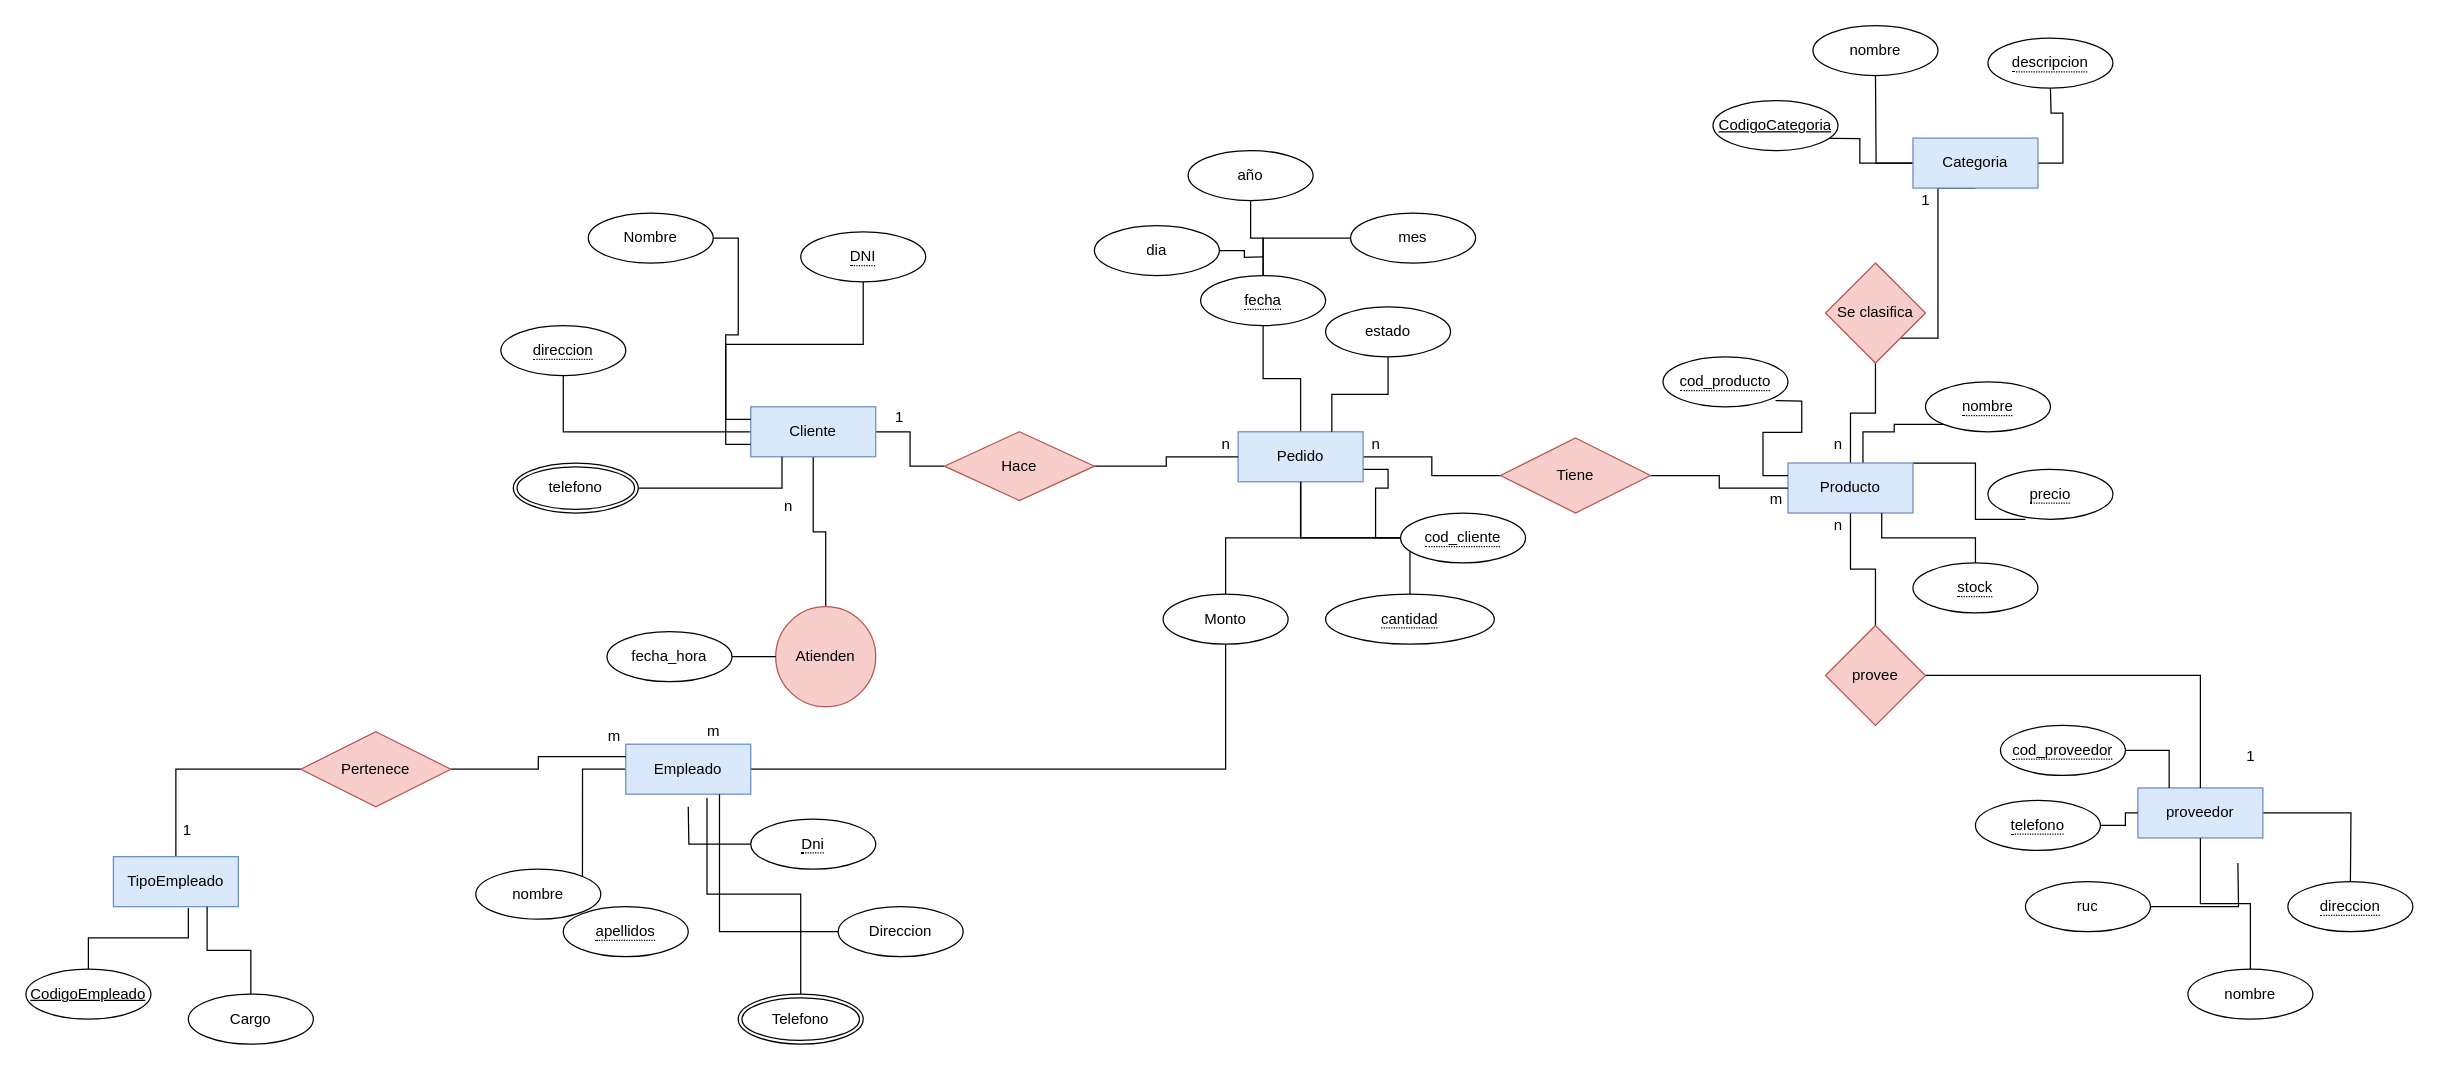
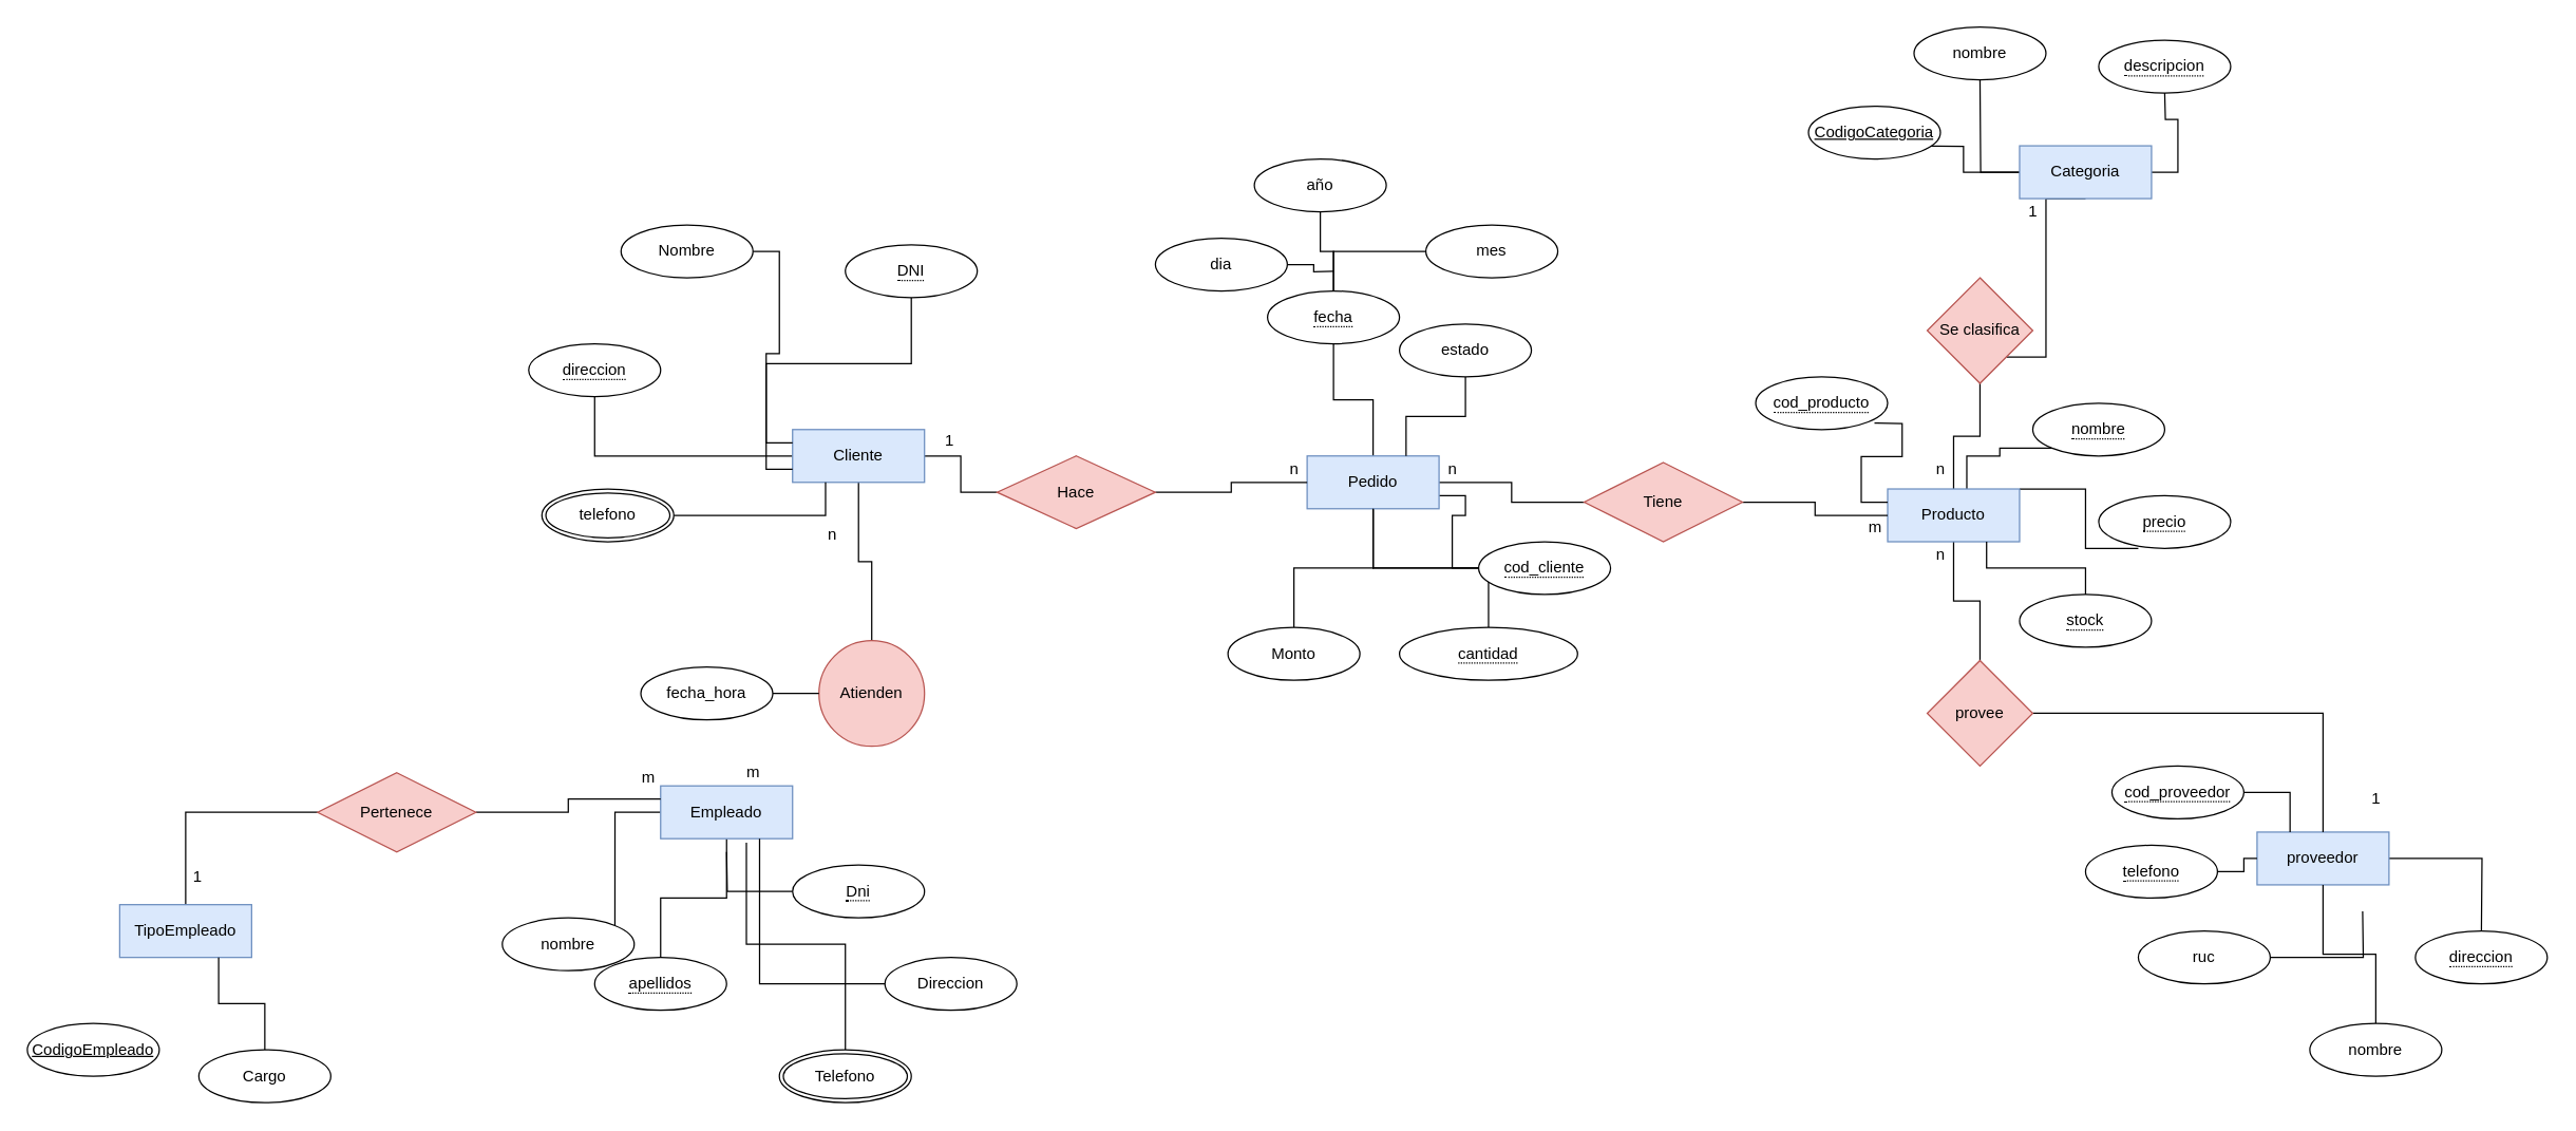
- <mxCell id="7" style="edgeStyle=orthogonalEdgeStyle;rounded=0;orthogonalLoop=1;jettySize=auto;html=1;endArrow=none;endFill=0;" parent="1" source="8" target="102" edge="1"><mxGeometry relative="1" as="geometry" /></mxCell>
+ <mxCell id="7" style="edgeStyle=orthogonalEdgeStyle;rounded=0;orthogonalLoop=1;jettySize=auto;html=1;endArrow=none;endFill=0;" parent="1" source="8" target="37" edge="1"><mxGeometry relative="1" as="geometry" /></mxCell>
- <mxCell id="97" style="edgeStyle=orthogonalEdgeStyle;rounded=0;orthogonalLoop=1;jettySize=auto;html=1;entryX=0.6;entryY=1.025;entryDx=0;entryDy=0;entryPerimeter=0;endArrow=none;endFill=0;" parent="1" source="98" target="94" edge="1"><mxGeometry relative="1" as="geometry" /></mxCell>
